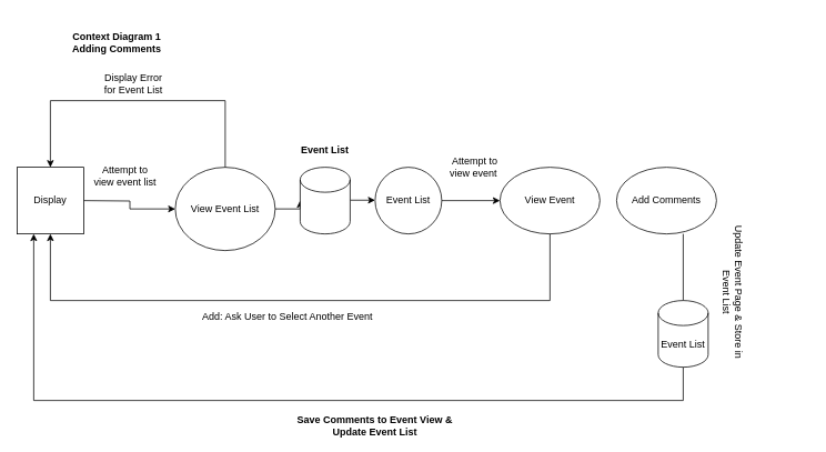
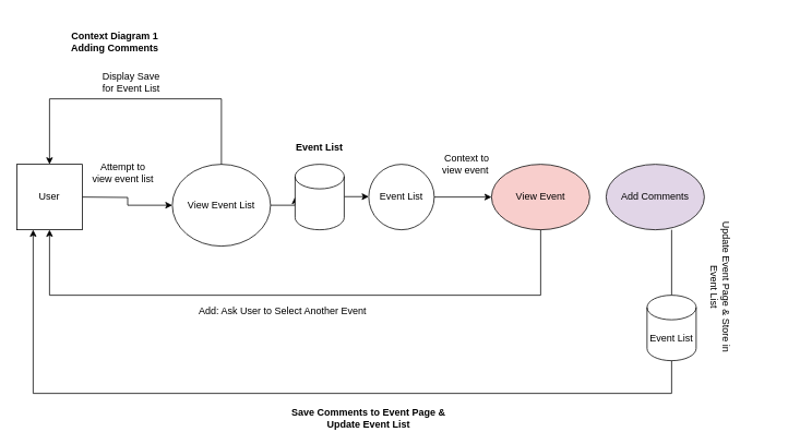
- <mxCell id="30" value="Display Error for Event List" style="text;html=1;strokeColor=none;fillColor=none;align=center;verticalAlign=middle;whiteSpace=wrap;rounded=0;" vertex="1" parent="1"><mxGeometry x="120" y="90" width="80" height="20" as="geometry" /></mxCell>
+ <mxCell id="30" value="Display Save for Event List" style="text;html=1;strokeColor=none;fillColor=none;align=center;verticalAlign=middle;whiteSpace=wrap;rounded=0;" vertex="1" parent="1"><mxGeometry x="120" y="90" width="80" height="20" as="geometry" /></mxCell>
- <mxCell id="18" value="Attempt to view event&amp;nbsp;" style="text;html=1;strokeColor=none;fillColor=none;align=center;verticalAlign=middle;whiteSpace=wrap;rounded=0;" vertex="1" parent="1"><mxGeometry x="530" y="190" width="80" height="20" as="geometry" /></mxCell>
+ <mxCell id="18" value="Context to view event&amp;nbsp;" style="text;html=1;strokeColor=none;fillColor=none;align=center;verticalAlign=middle;whiteSpace=wrap;rounded=0;" vertex="1" parent="1"><mxGeometry x="530" y="190" width="80" height="20" as="geometry" /></mxCell>
- <mxCell id="4" value="Display" style="whiteSpace=wrap;html=1;aspect=fixed;" parent="1" vertex="1"><mxGeometry x="20" y="200" width="80" height="80" as="geometry" /></mxCell>
+ <mxCell id="4" value="User" style="whiteSpace=wrap;html=1;aspect=fixed;" parent="1" vertex="1"><mxGeometry x="20" y="200" width="80" height="80" as="geometry" /></mxCell>
- <mxCell id="13" value="View Event" style="ellipse;whiteSpace=wrap;html=1;" vertex="1" parent="1"><mxGeometry x="600" y="200" width="120" height="80" as="geometry" /></mxCell>
+ <mxCell id="13" value="View Event" style="ellipse;whiteSpace=wrap;html=1;fillColor=#f8cecc;" vertex="1" parent="1"><mxGeometry x="600" y="200" width="120" height="80" as="geometry" /></mxCell>
- <mxCell id="20" value="Add Comments" style="ellipse;whiteSpace=wrap;html=1;" vertex="1" parent="1"><mxGeometry x="740" y="200" width="120" height="80" as="geometry" /></mxCell>
+ <mxCell id="20" value="Add Comments" style="ellipse;whiteSpace=wrap;html=1;fillColor=#e1d5e7;" vertex="1" parent="1"><mxGeometry x="740" y="200" width="120" height="80" as="geometry" /></mxCell>
- <mxCell id="10" value="&lt;b&gt;Save Comments to Event View &amp;amp; Update Event List&lt;/b&gt;" style="text;html=1;strokeColor=none;fillColor=none;align=center;verticalAlign=middle;whiteSpace=wrap;rounded=0;" parent="1" vertex="1"><mxGeometry x="340" y="500" width="220" height="20" as="geometry" /></mxCell>
+ <mxCell id="10" value="&lt;b&gt;Save Comments to Event Page &amp;amp; Update Event List&lt;/b&gt;" style="text;html=1;strokeColor=none;fillColor=none;align=center;verticalAlign=middle;whiteSpace=wrap;rounded=0;" parent="1" vertex="1"><mxGeometry x="340" y="500" width="220" height="20" as="geometry" /></mxCell>
